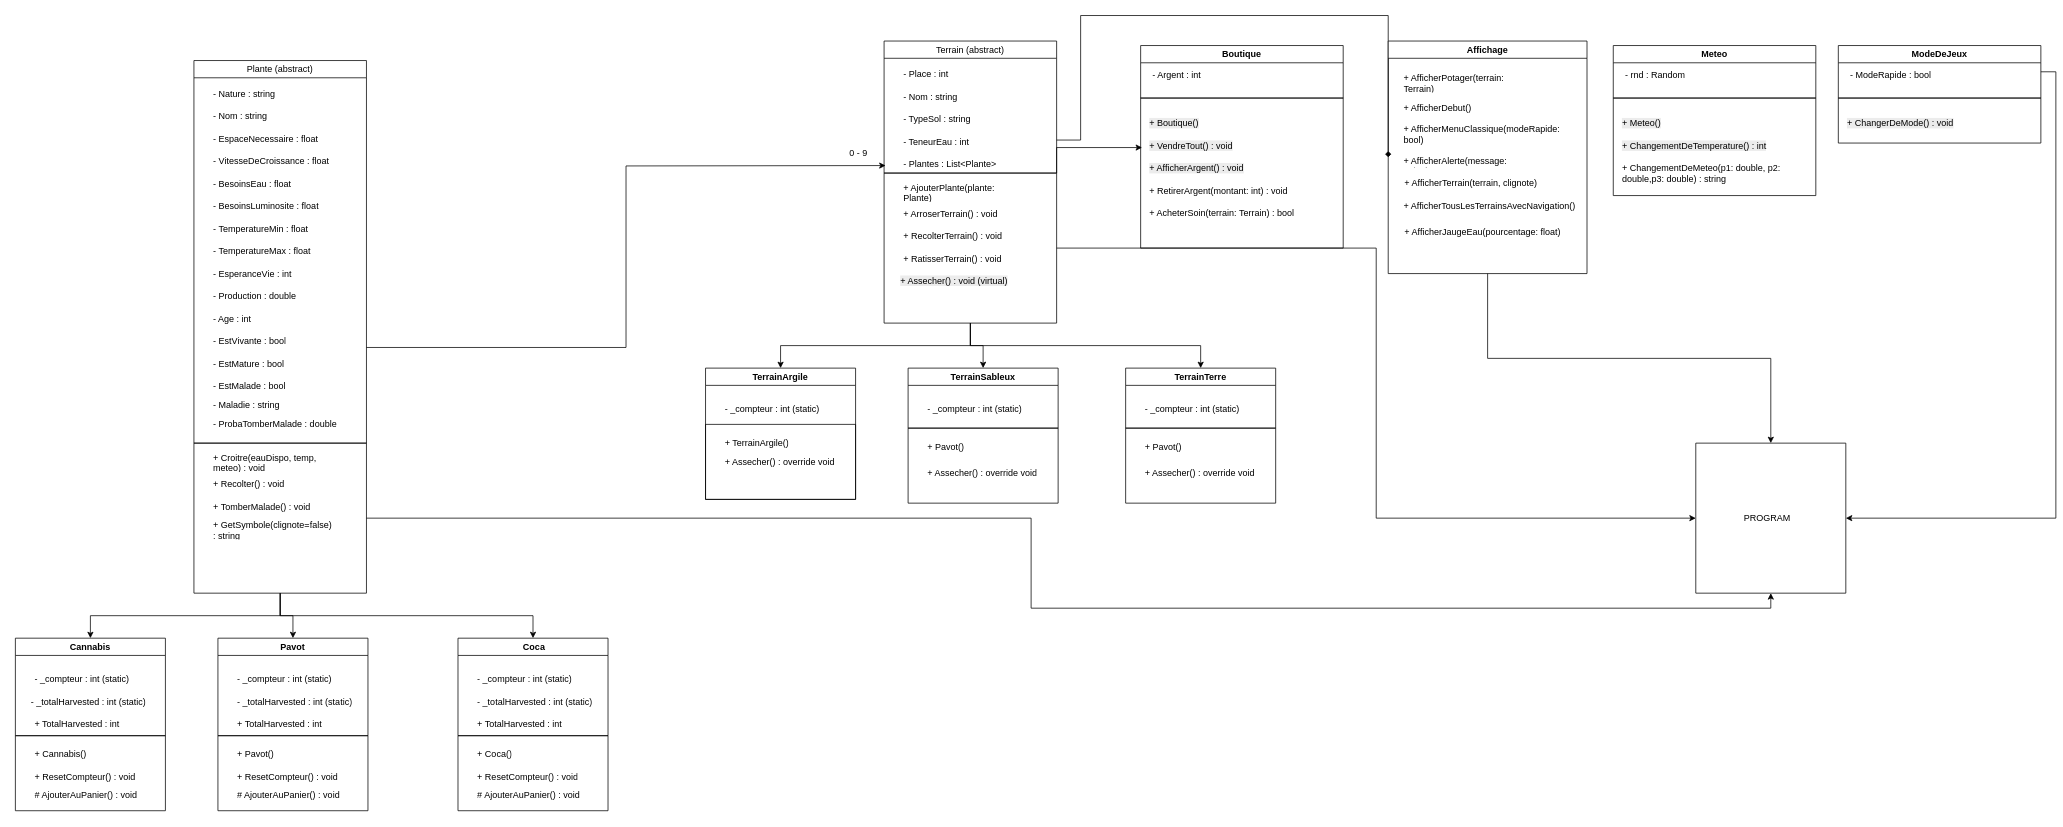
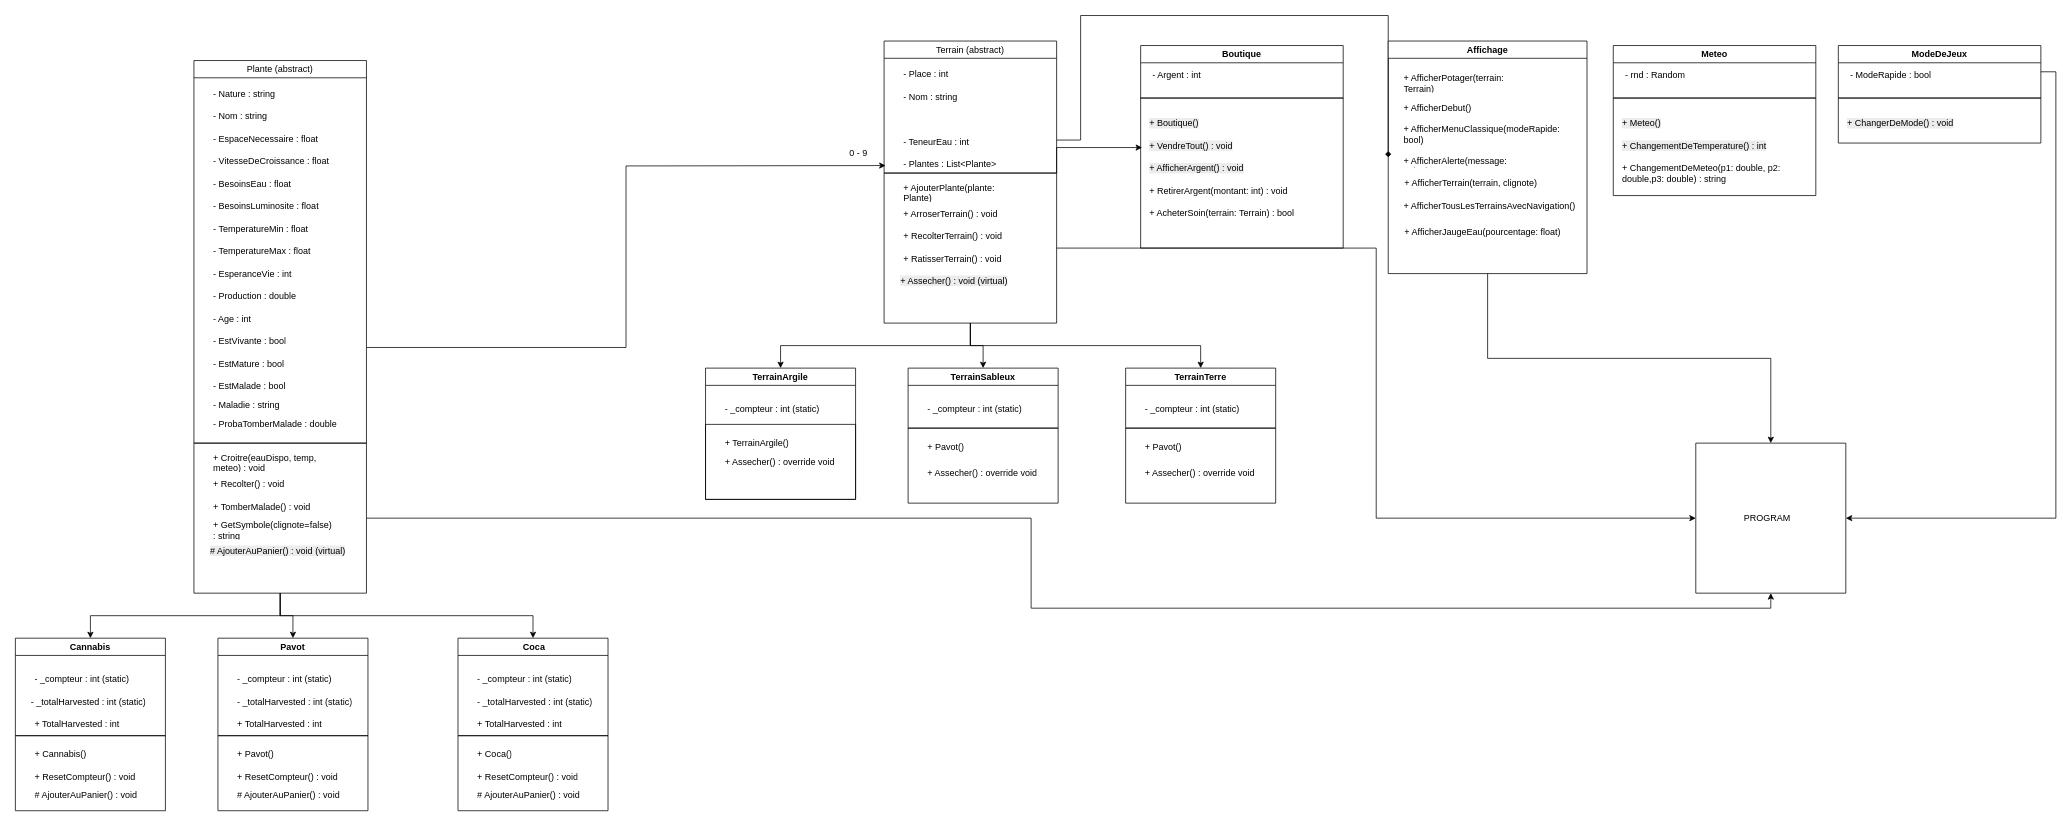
- <mxCell id="58" value="- TypeSol : string" style="text;strokeColor=none;fillColor=none;align=left;verticalAlign=middle;spacingLeft=4;spacingRight=4;overflow=hidden;points=[[0,0.5],[1,0.5]];portConstraint=eastwest;rotatable=0;whiteSpace=wrap;html=1;" vertex="1" parent="55"><mxGeometry x="20" y="90" width="170" height="30" as="geometry" /></mxCell>
+ <mxCell id="29" value="&lt;span style=&quot;color: rgb(0, 0, 0); font-family: Helvetica; font-size: 12px; font-style: normal; font-variant-ligatures: normal; font-variant-caps: normal; font-weight: 400; letter-spacing: normal; orphans: 2; text-align: left; text-indent: 0px; text-transform: none; widows: 2; word-spacing: 0px; -webkit-text-stroke-width: 0px; white-space: normal; background-color: rgb(236, 236, 236); text-decoration-thickness: initial; text-decoration-style: initial; text-decoration-color: initial; display: inline !important; float: none;&quot;&gt;# AjouterAuPanier() : void (virtual)&lt;/span&gt;" style="text;whiteSpace=wrap;html=1;" vertex="1" parent="24"><mxGeometry x="20" y="130" width="210" height="40" as="geometry" /></mxCell>
